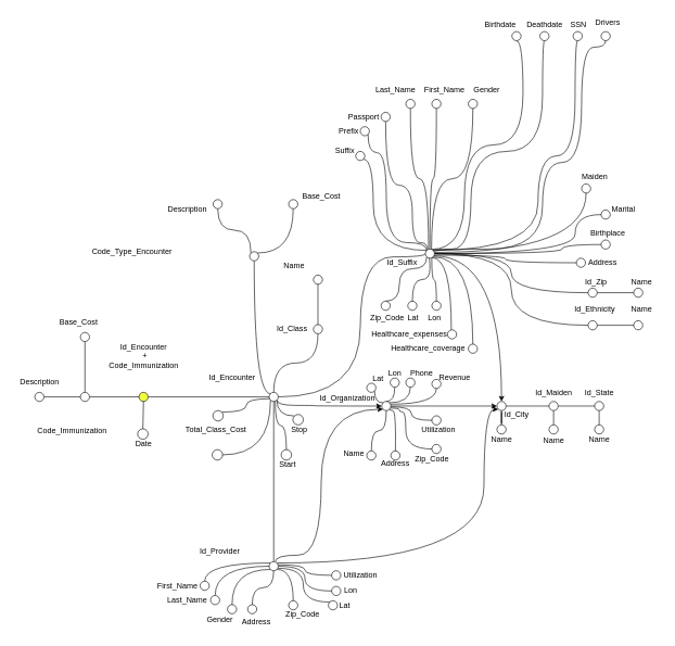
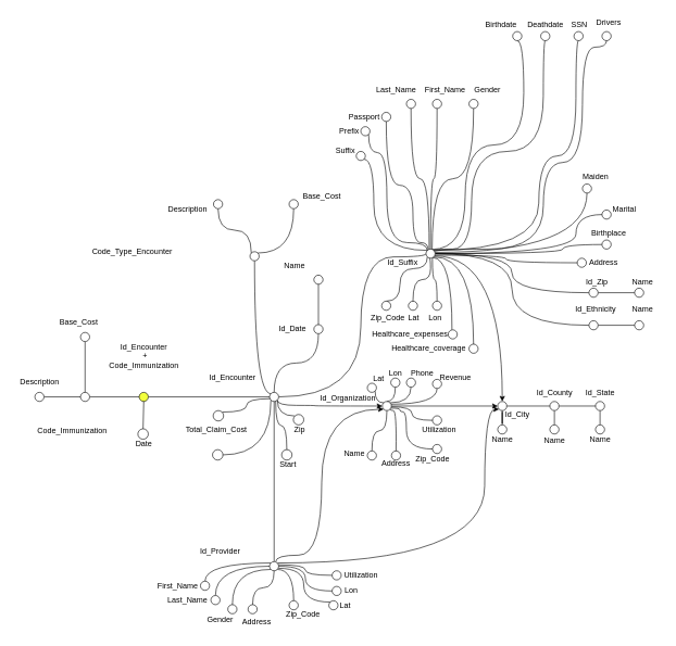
- <mxCell id="47" value="Id_Class" style="text;html=1;align=center;verticalAlign=middle;resizable=0;points=[];autosize=1;strokeColor=none;fillColor=none;" vertex="1" parent="1"><mxGeometry x="413" y="490" width="70" height="30" as="geometry" /></mxCell>
+ <mxCell id="47" value="Id_Date" style="text;html=1;align=center;verticalAlign=middle;resizable=0;points=[];autosize=1;strokeColor=none;fillColor=none;" vertex="1" parent="1"><mxGeometry x="413" y="490" width="70" height="30" as="geometry" /></mxCell>
- <mxCell id="78" value="Id_Maiden" style="text;html=1;align=center;verticalAlign=middle;resizable=0;points=[];autosize=1;strokeColor=none;fillColor=none;" vertex="1" parent="1"><mxGeometry x="810" y="588" width="80" height="30" as="geometry" /></mxCell>
+ <mxCell id="78" value="Id_County" style="text;html=1;align=center;verticalAlign=middle;resizable=0;points=[];autosize=1;strokeColor=none;fillColor=none;" vertex="1" parent="1"><mxGeometry x="810" y="588" width="80" height="30" as="geometry" /></mxCell>
- <mxCell id="189" value="&lt;p style=&quot;margin: 0px; font-variant-numeric: normal; font-variant-east-asian: normal; font-variant-alternates: normal; font-size-adjust: none; font-kerning: auto; font-optical-sizing: auto; font-feature-settings: normal; font-variation-settings: normal; font-variant-position: normal; font-variant-emoji: normal; font-stretch: normal; line-height: normal; text-align: start; text-wrap-mode: wrap;&quot; class=&quot;p1&quot;&gt;Total_Class_Cost&lt;/p&gt;" style="text;html=1;align=center;verticalAlign=middle;resizable=0;points=[];autosize=1;strokeColor=none;fillColor=none;" vertex="1" parent="1"><mxGeometry x="270.5" y="644" width="120" height="30" as="geometry" /></mxCell>
+ <mxCell id="189" value="&lt;p style=&quot;margin: 0px; font-variant-numeric: normal; font-variant-east-asian: normal; font-variant-alternates: normal; font-size-adjust: none; font-kerning: auto; font-optical-sizing: auto; font-feature-settings: normal; font-variation-settings: normal; font-variant-position: normal; font-variant-emoji: normal; font-stretch: normal; line-height: normal; text-align: start; text-wrap-mode: wrap;&quot; class=&quot;p1&quot;&gt;Total_Claim_Cost&lt;/p&gt;" style="text;html=1;align=center;verticalAlign=middle;resizable=0;points=[];autosize=1;strokeColor=none;fillColor=none;" vertex="1" parent="1"><mxGeometry x="270.5" y="644" width="120" height="30" as="geometry" /></mxCell>
- <mxCell id="183" value="Stop" style="text;html=1;align=center;verticalAlign=middle;resizable=0;points=[];autosize=1;strokeColor=none;fillColor=none;" vertex="1" parent="1"><mxGeometry x="433.5" y="644" width="50" height="30" as="geometry" /></mxCell>
+ <mxCell id="183" value="Zip" style="text;html=1;align=center;verticalAlign=middle;resizable=0;points=[];autosize=1;strokeColor=none;fillColor=none;" vertex="1" parent="1"><mxGeometry x="433.5" y="644" width="50" height="30" as="geometry" /></mxCell>
